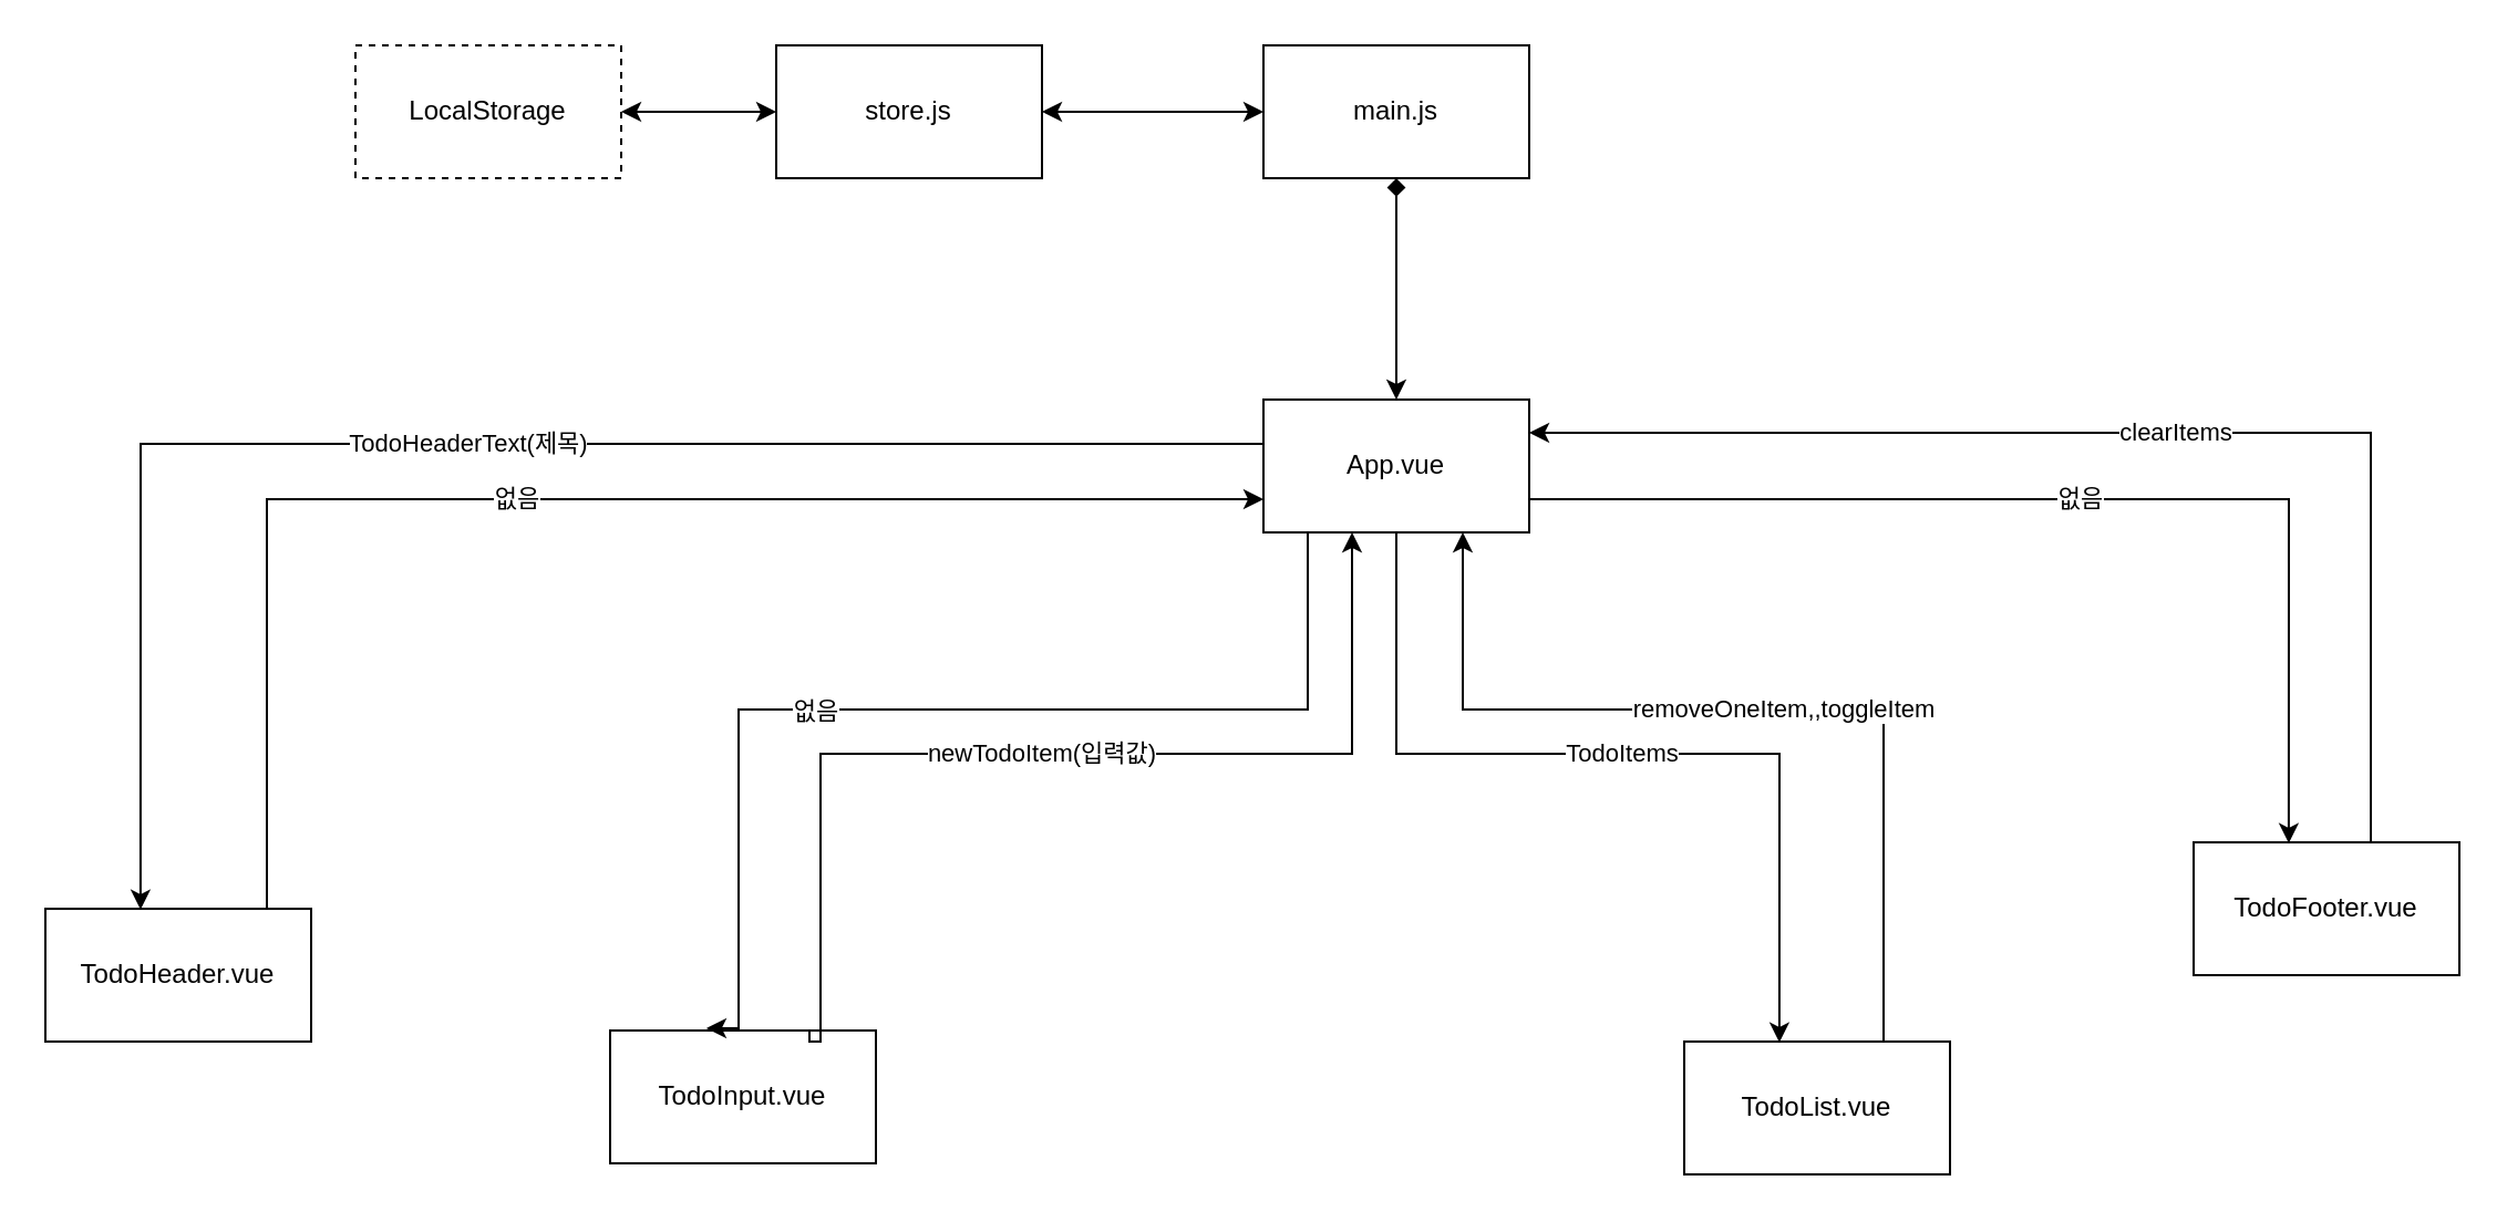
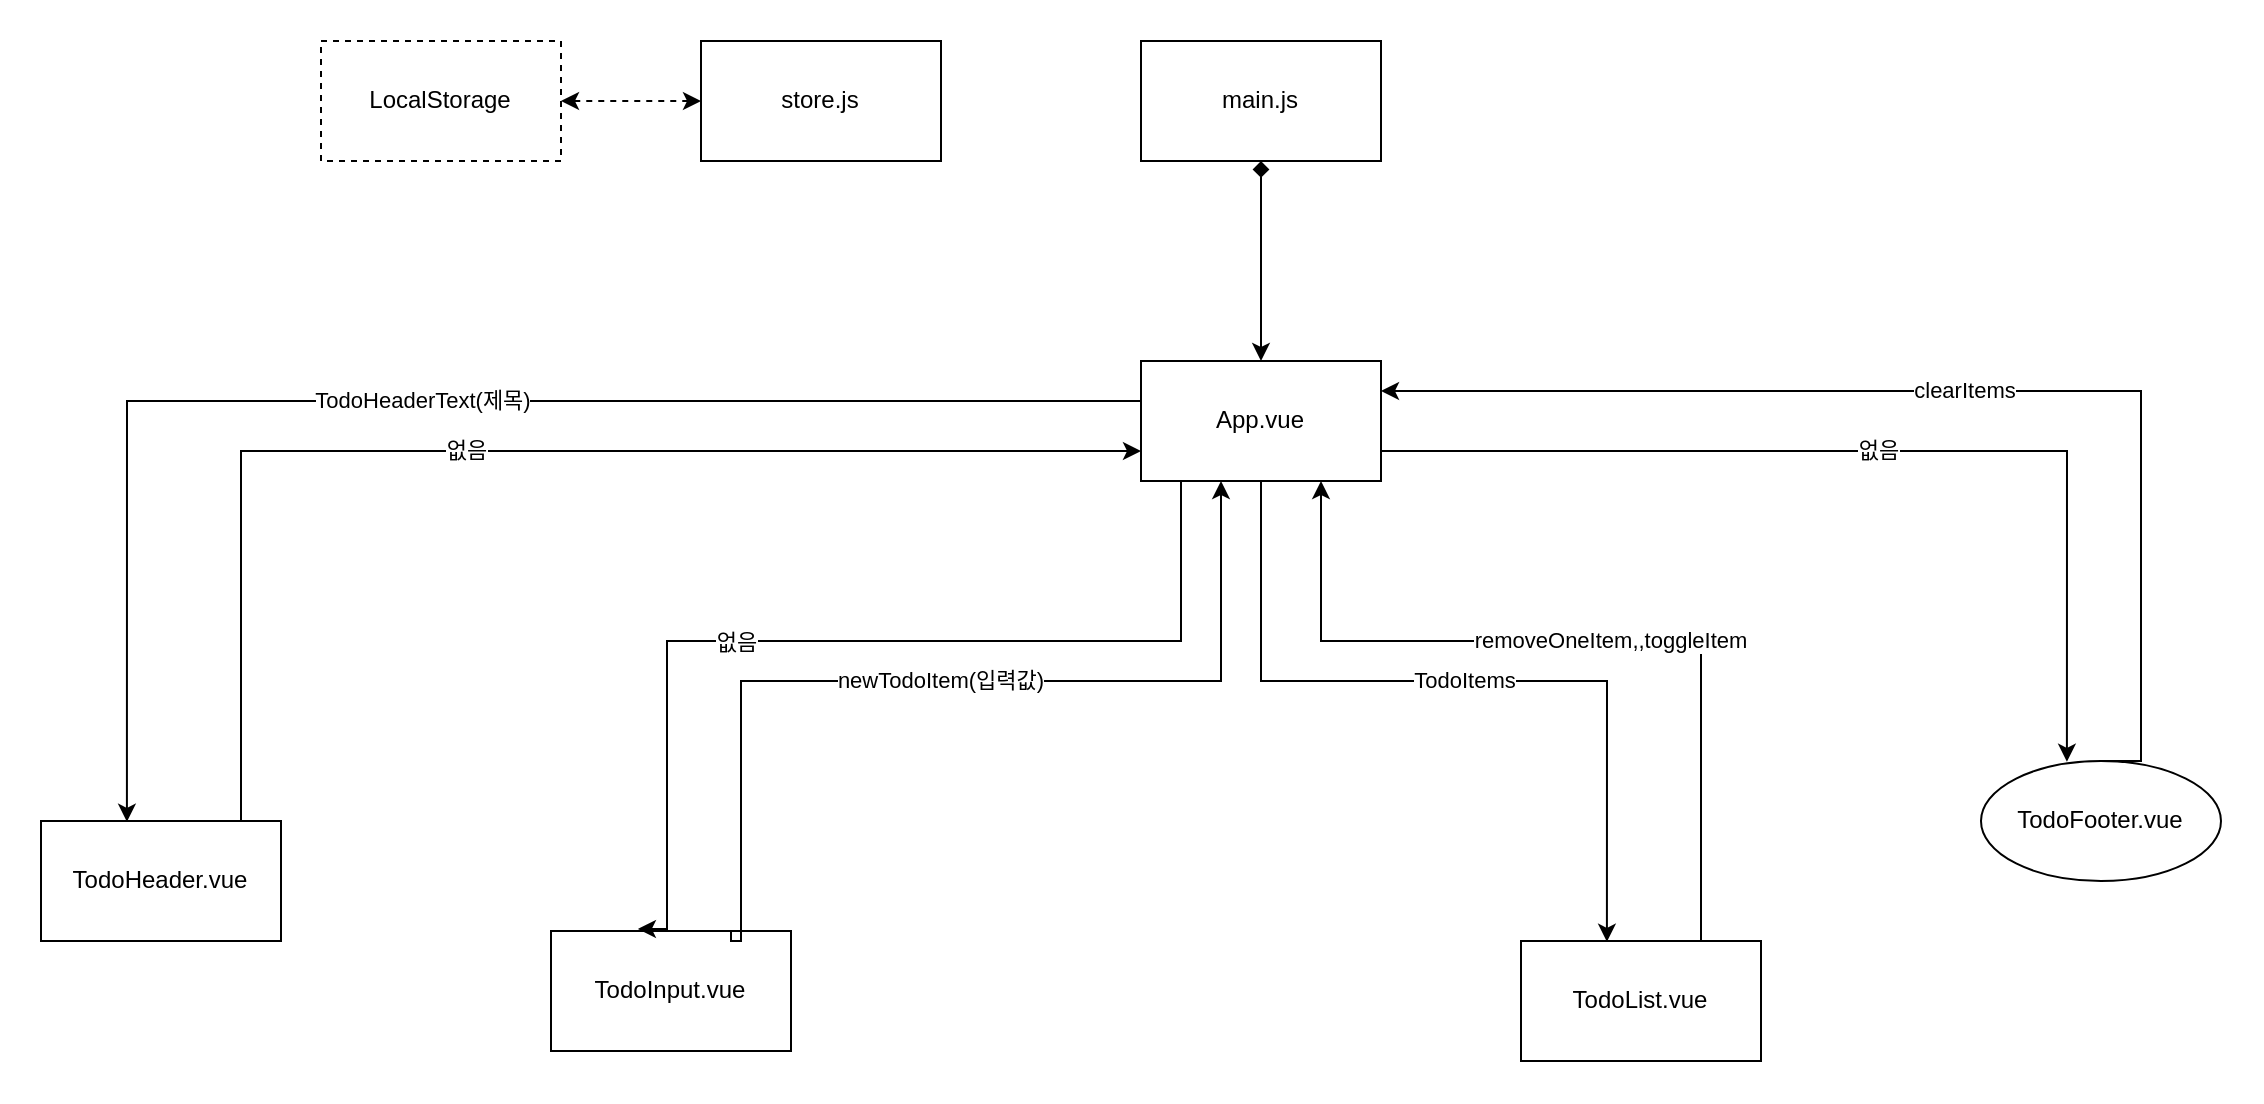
- <mxCell id="19" value="" style="endArrow=classic;startArrow=classic;html=1;rounded=0;entryX=1;entryY=0.5;entryDx=0;entryDy=0;" parent="1" source="16" target="18" edge="1"><mxGeometry width="50" height="50" relative="1" as="geometry"><mxPoint x="520" y="320" as="sourcePoint" /><mxPoint x="570" y="270" as="targetPoint" /></mxGeometry></mxCell>
+ <mxCell id="19" value="" style="endArrow=classic;startArrow=classic;html=1;rounded=0;entryX=1;entryY=0.5;entryDx=0;entryDy=0;dashed=1;" parent="1" source="16" target="18" edge="1"><mxGeometry width="50" height="50" relative="1" as="geometry"><mxPoint x="520" y="320" as="sourcePoint" /><mxPoint x="570" y="270" as="targetPoint" /></mxGeometry></mxCell>
- <mxCell id="17" value="" style="endArrow=classic;startArrow=classic;html=1;rounded=0;entryX=1;entryY=0.5;entryDx=0;entryDy=0;exitX=0;exitY=0.5;exitDx=0;exitDy=0;" parent="1" source="20" target="16" edge="1"><mxGeometry width="50" height="50" relative="1" as="geometry"><mxPoint x="520" y="320" as="sourcePoint" /><mxPoint x="570" y="270" as="targetPoint" /></mxGeometry></mxCell>
- <mxCell id="10" value="TodoFooter.vue" style="rounded=0;whiteSpace=wrap;html=1;" parent="1" vertex="1"><mxGeometry x="990" y="380" width="120" height="60" as="geometry" /></mxCell>
+ <mxCell id="10" value="TodoFooter.vue" style="ellipse;whiteSpace=wrap;html=1;" parent="1" vertex="1"><mxGeometry x="990" y="380" width="120" height="60" as="geometry" /></mxCell>
